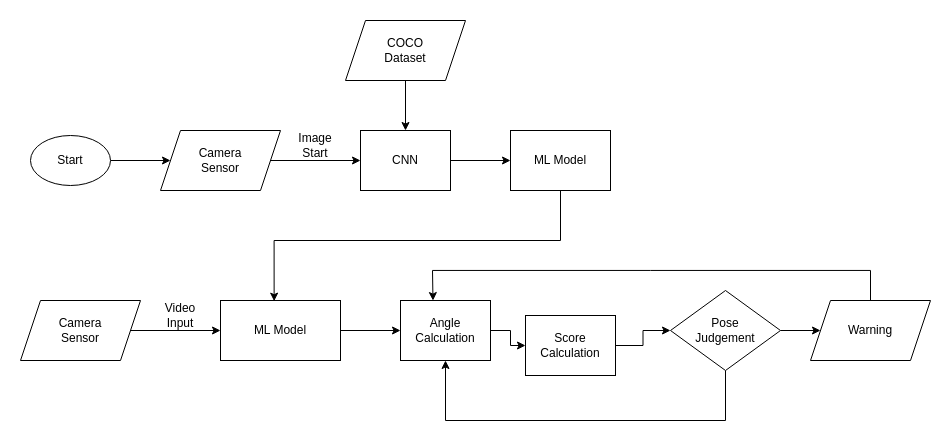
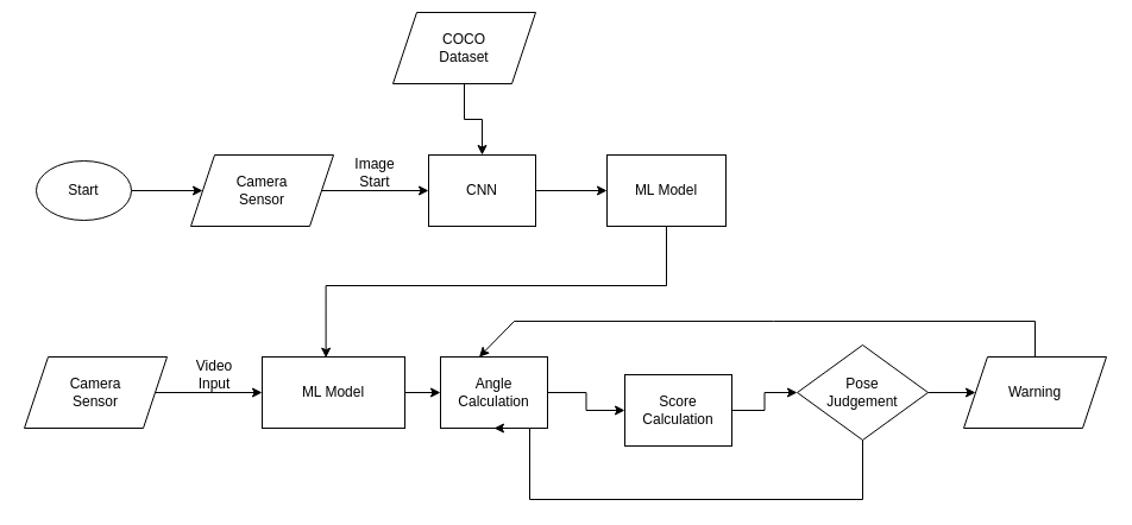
- <mxCell id="19" value="COCO&lt;br&gt;Dataset" style="shape=parallelogram;perimeter=parallelogramPerimeter;whiteSpace=wrap;html=1;fixedSize=1;" vertex="1" parent="1"><mxGeometry x="345" y="20" width="120" height="60" as="geometry" /></mxCell>
+ <mxCell id="19" value="COCO&lt;br&gt;Dataset" style="shape=parallelogram;perimeter=parallelogramPerimeter;whiteSpace=wrap;html=1;fixedSize=1;" vertex="1" parent="1"><mxGeometry x="330" y="10" width="120" height="60" as="geometry" /></mxCell>
- <mxCell id="11" value="Angle&lt;br&gt;Calculation" style="rounded=0;whiteSpace=wrap;html=1;" vertex="1" parent="1"><mxGeometry x="400" y="300" width="90" height="60" as="geometry" /></mxCell>
+ <mxCell id="11" value="Angle&lt;br&gt;Calculation" style="rounded=0;whiteSpace=wrap;html=1;" vertex="1" parent="1"><mxGeometry x="370" y="300" width="90" height="60" as="geometry" /></mxCell>
